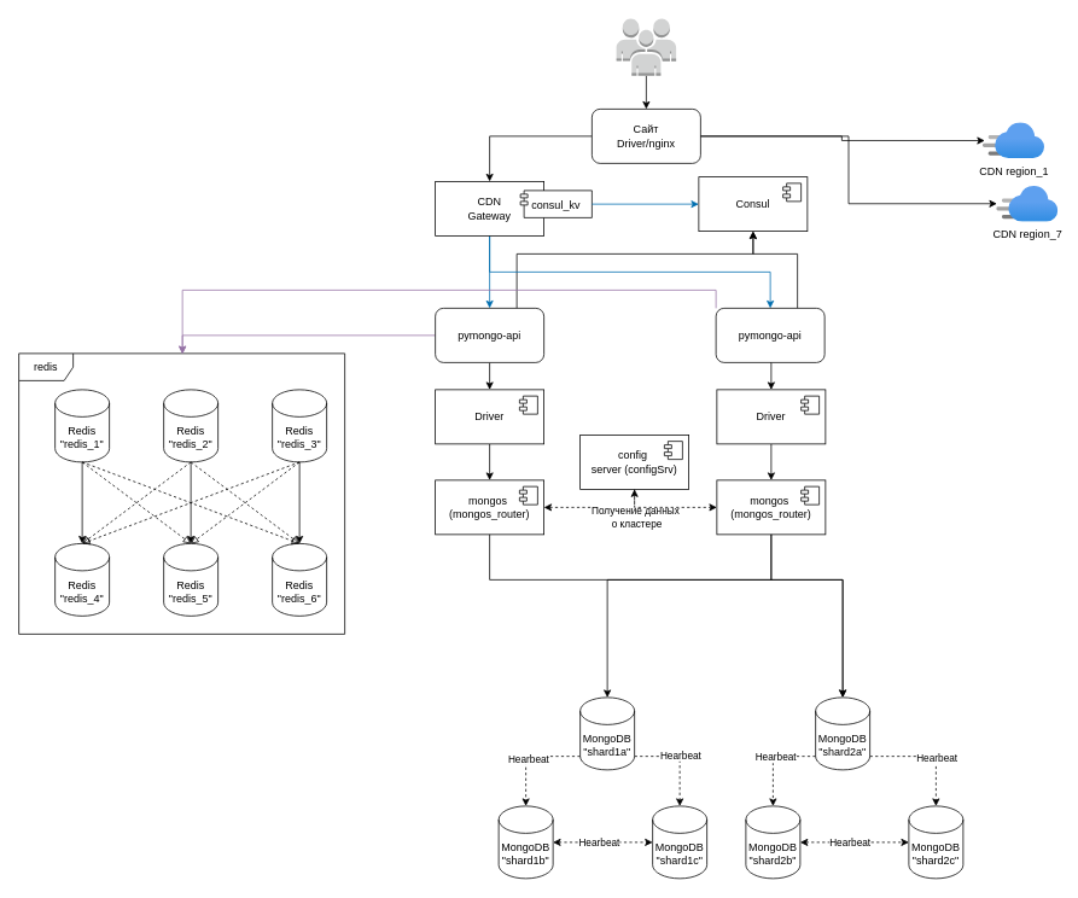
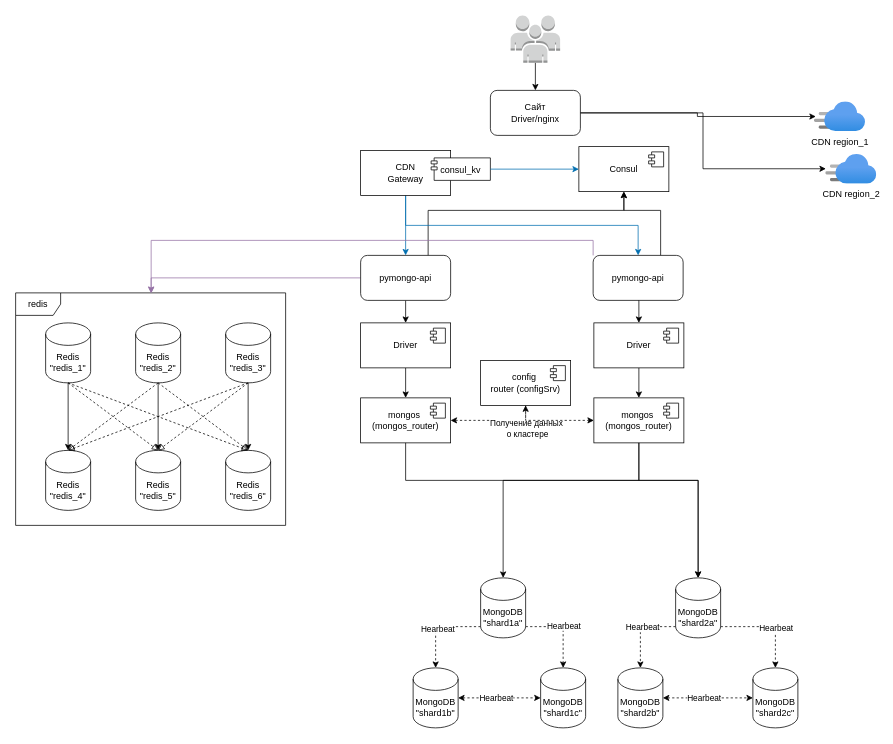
- <mxCell id="54" style="edgeStyle=orthogonalEdgeStyle;rounded=0;orthogonalLoop=1;jettySize=auto;html=1;exitX=0;exitY=0.5;exitDx=0;exitDy=0;entryX=0.5;entryY=0;entryDx=0;entryDy=0;" parent="1" source="56" target="59" edge="1"><mxGeometry relative="1" as="geometry" /></mxCell>
- <mxCell id="75" value="CDN region_7" style="image;aspect=fixed;html=1;points=[];align=center;fontSize=12;image=img/lib/azure2/app_services/CDN_Profiles.svg;" parent="1" vertex="1"><mxGeometry x="1100" y="205" width="68" height="40" as="geometry" /></mxCell>
+ <mxCell id="75" value="CDN region_2" style="image;aspect=fixed;html=1;points=[];align=center;fontSize=12;image=img/lib/azure2/app_services/CDN_Profiles.svg;" parent="1" vertex="1"><mxGeometry x="1100" y="205" width="68" height="40" as="geometry" /></mxCell>
- <mxCell id="8" value="config&amp;nbsp;&lt;div&gt;server (configSrv)&lt;/div&gt;" style="html=1;dropTarget=0;whiteSpace=wrap;" parent="1" vertex="1"><mxGeometry x="640" y="480" width="120" height="60" as="geometry" /></mxCell>
+ <mxCell id="8" value="config&amp;nbsp;&lt;div&gt;router (configSrv)&lt;/div&gt;" style="html=1;dropTarget=0;whiteSpace=wrap;" parent="1" vertex="1"><mxGeometry x="640" y="480" width="120" height="60" as="geometry" /></mxCell>
